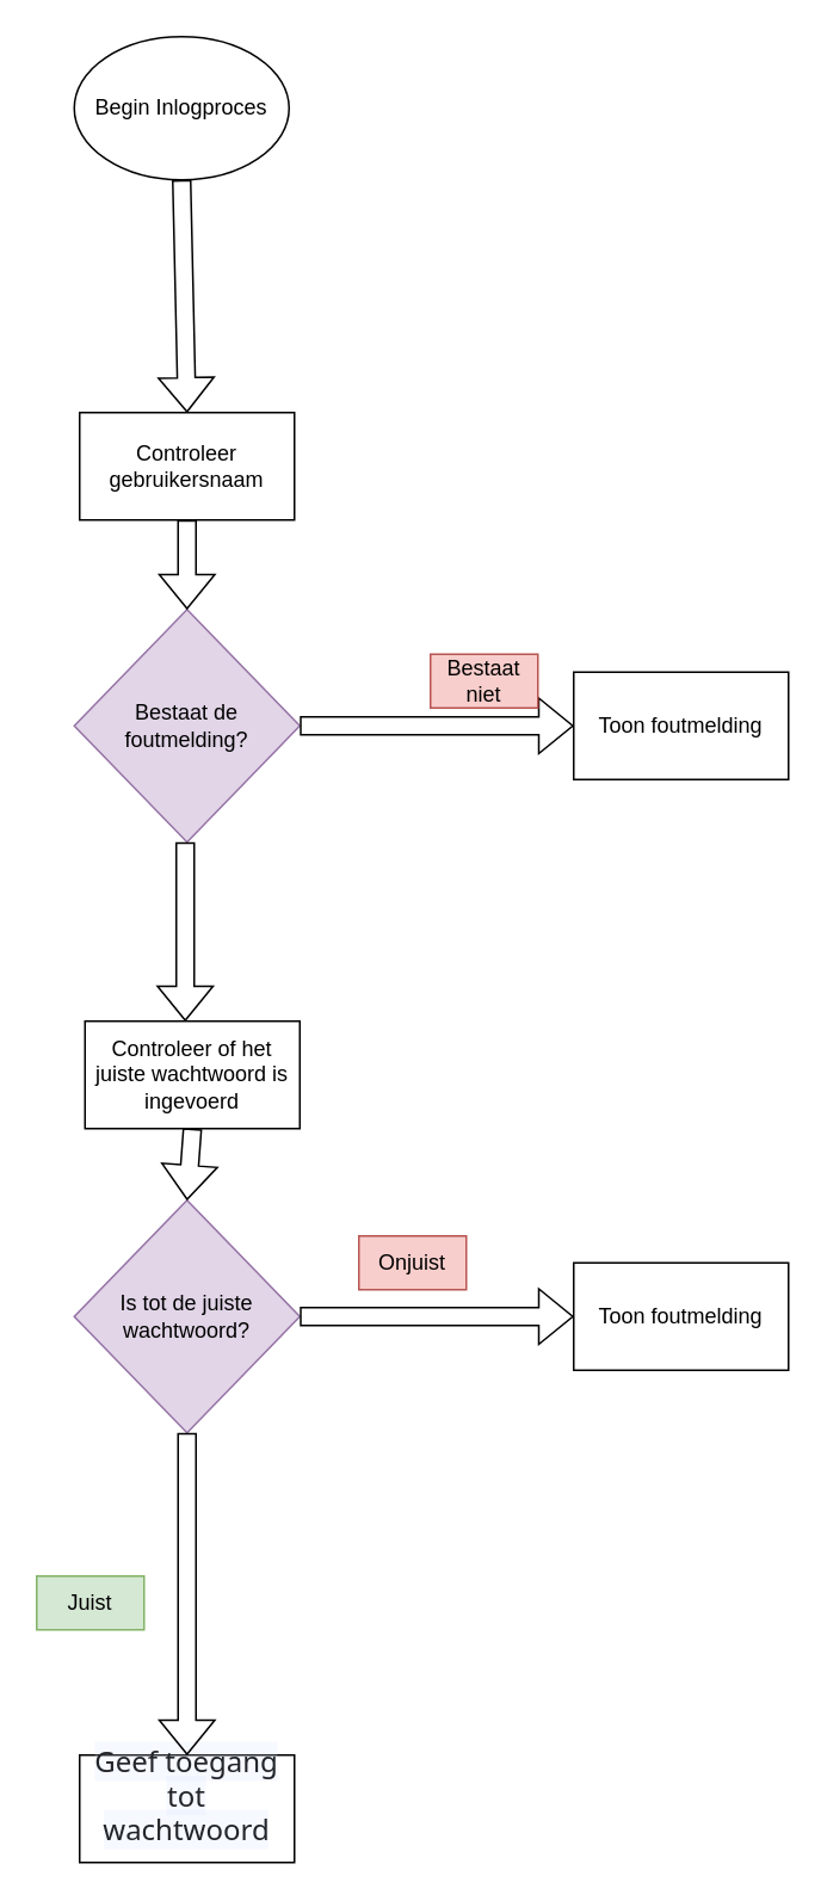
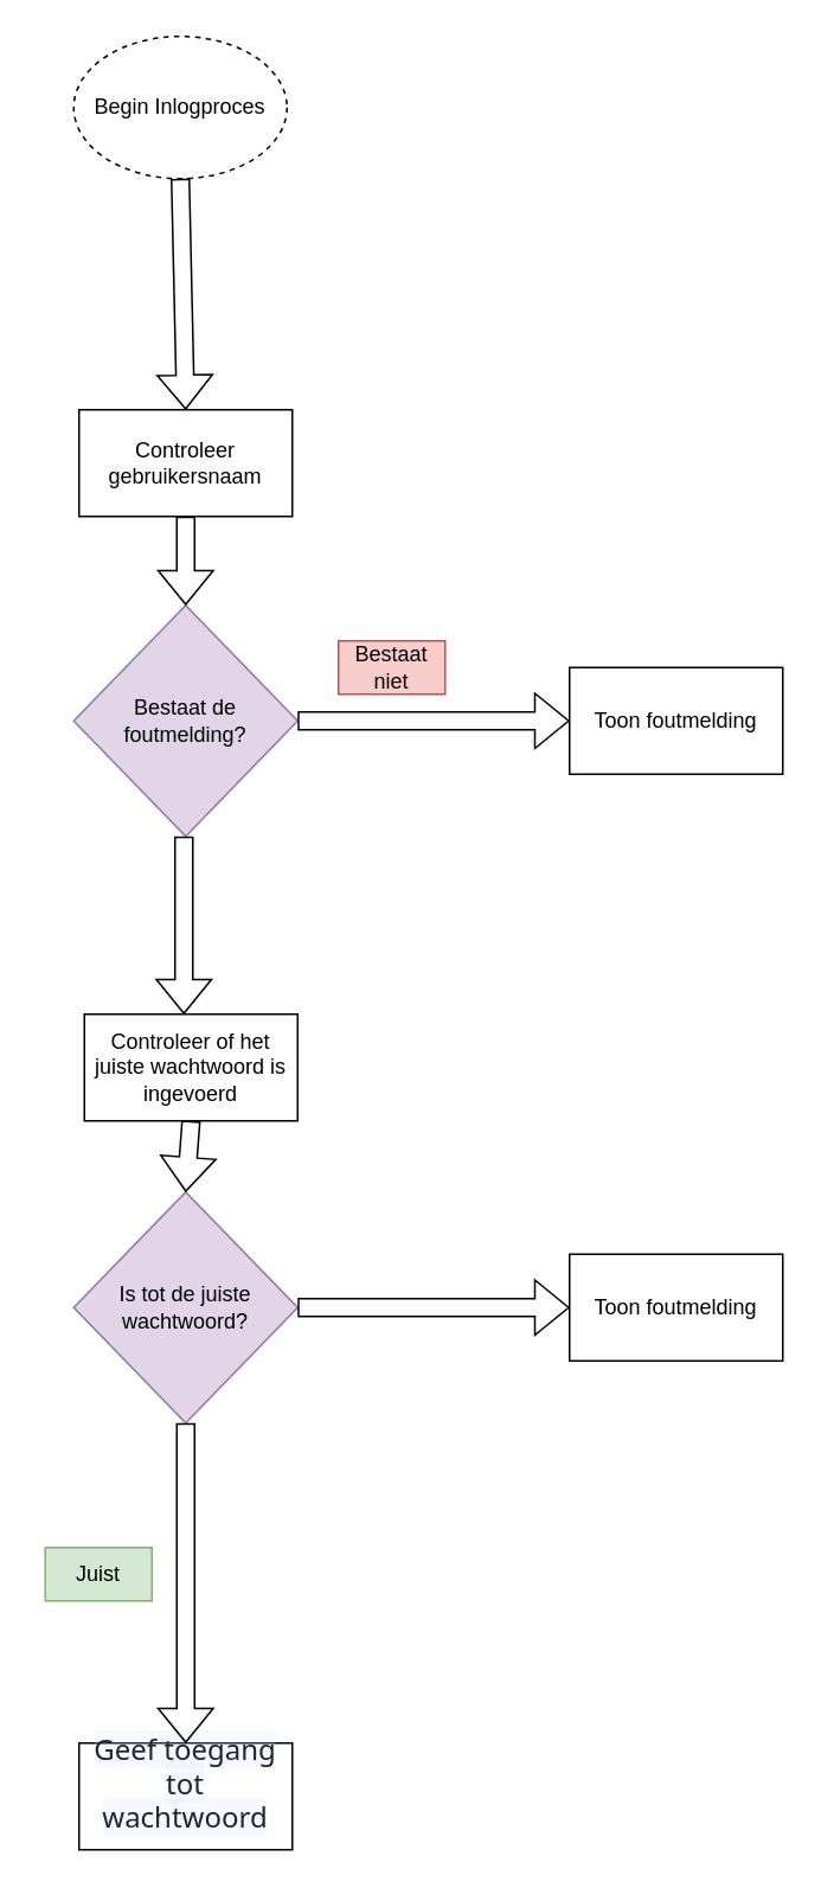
- <mxCell id="2" value="Begin Inlogproces" style="ellipse;whiteSpace=wrap;html=1;" vertex="1" parent="1"><mxGeometry x="41" y="20" width="120" height="80" as="geometry" /></mxCell>
+ <mxCell id="2" value="Begin Inlogproces" style="ellipse;whiteSpace=wrap;html=1;dashed=1;" vertex="1" parent="1"><mxGeometry x="41" y="20" width="120" height="80" as="geometry" /></mxCell>
- <mxCell id="7" value="Bestaat niet" style="text;html=1;align=center;verticalAlign=middle;whiteSpace=wrap;rounded=0;fillColor=#f8cecc;strokeColor=#b85450;" vertex="1" parent="1"><mxGeometry x="240" y="365" width="60" height="30" as="geometry" /></mxCell>
+ <mxCell id="7" value="Bestaat niet" style="text;html=1;align=center;verticalAlign=middle;whiteSpace=wrap;rounded=0;fillColor=#f8cecc;strokeColor=#b85450;" vertex="1" parent="1"><mxGeometry x="190" y="360" width="60" height="30" as="geometry" /></mxCell>
- <mxCell id="12" value="Onjuist" style="text;html=1;align=center;verticalAlign=middle;whiteSpace=wrap;rounded=0;fillColor=#f8cecc;strokeColor=#b85450;" vertex="1" parent="1"><mxGeometry x="200" width="60" height="30" as="geometry" y="690" /></mxCell>
- <mxCell id="15" value="Juist" style="text;html=1;align=center;verticalAlign=middle;whiteSpace=wrap;rounded=0;fillColor=#d5e8d4;strokeColor=#82b366;" vertex="1" parent="1"><mxGeometry x="20" y="880" width="60" height="30" as="geometry" /></mxCell>
+ <mxCell id="15" value="Juist" style="text;html=1;align=center;verticalAlign=middle;whiteSpace=wrap;rounded=0;fillColor=#d5e8d4;strokeColor=#82b366;" vertex="1" parent="1"><mxGeometry x="25" y="870" width="60" height="30" as="geometry" /></mxCell>
